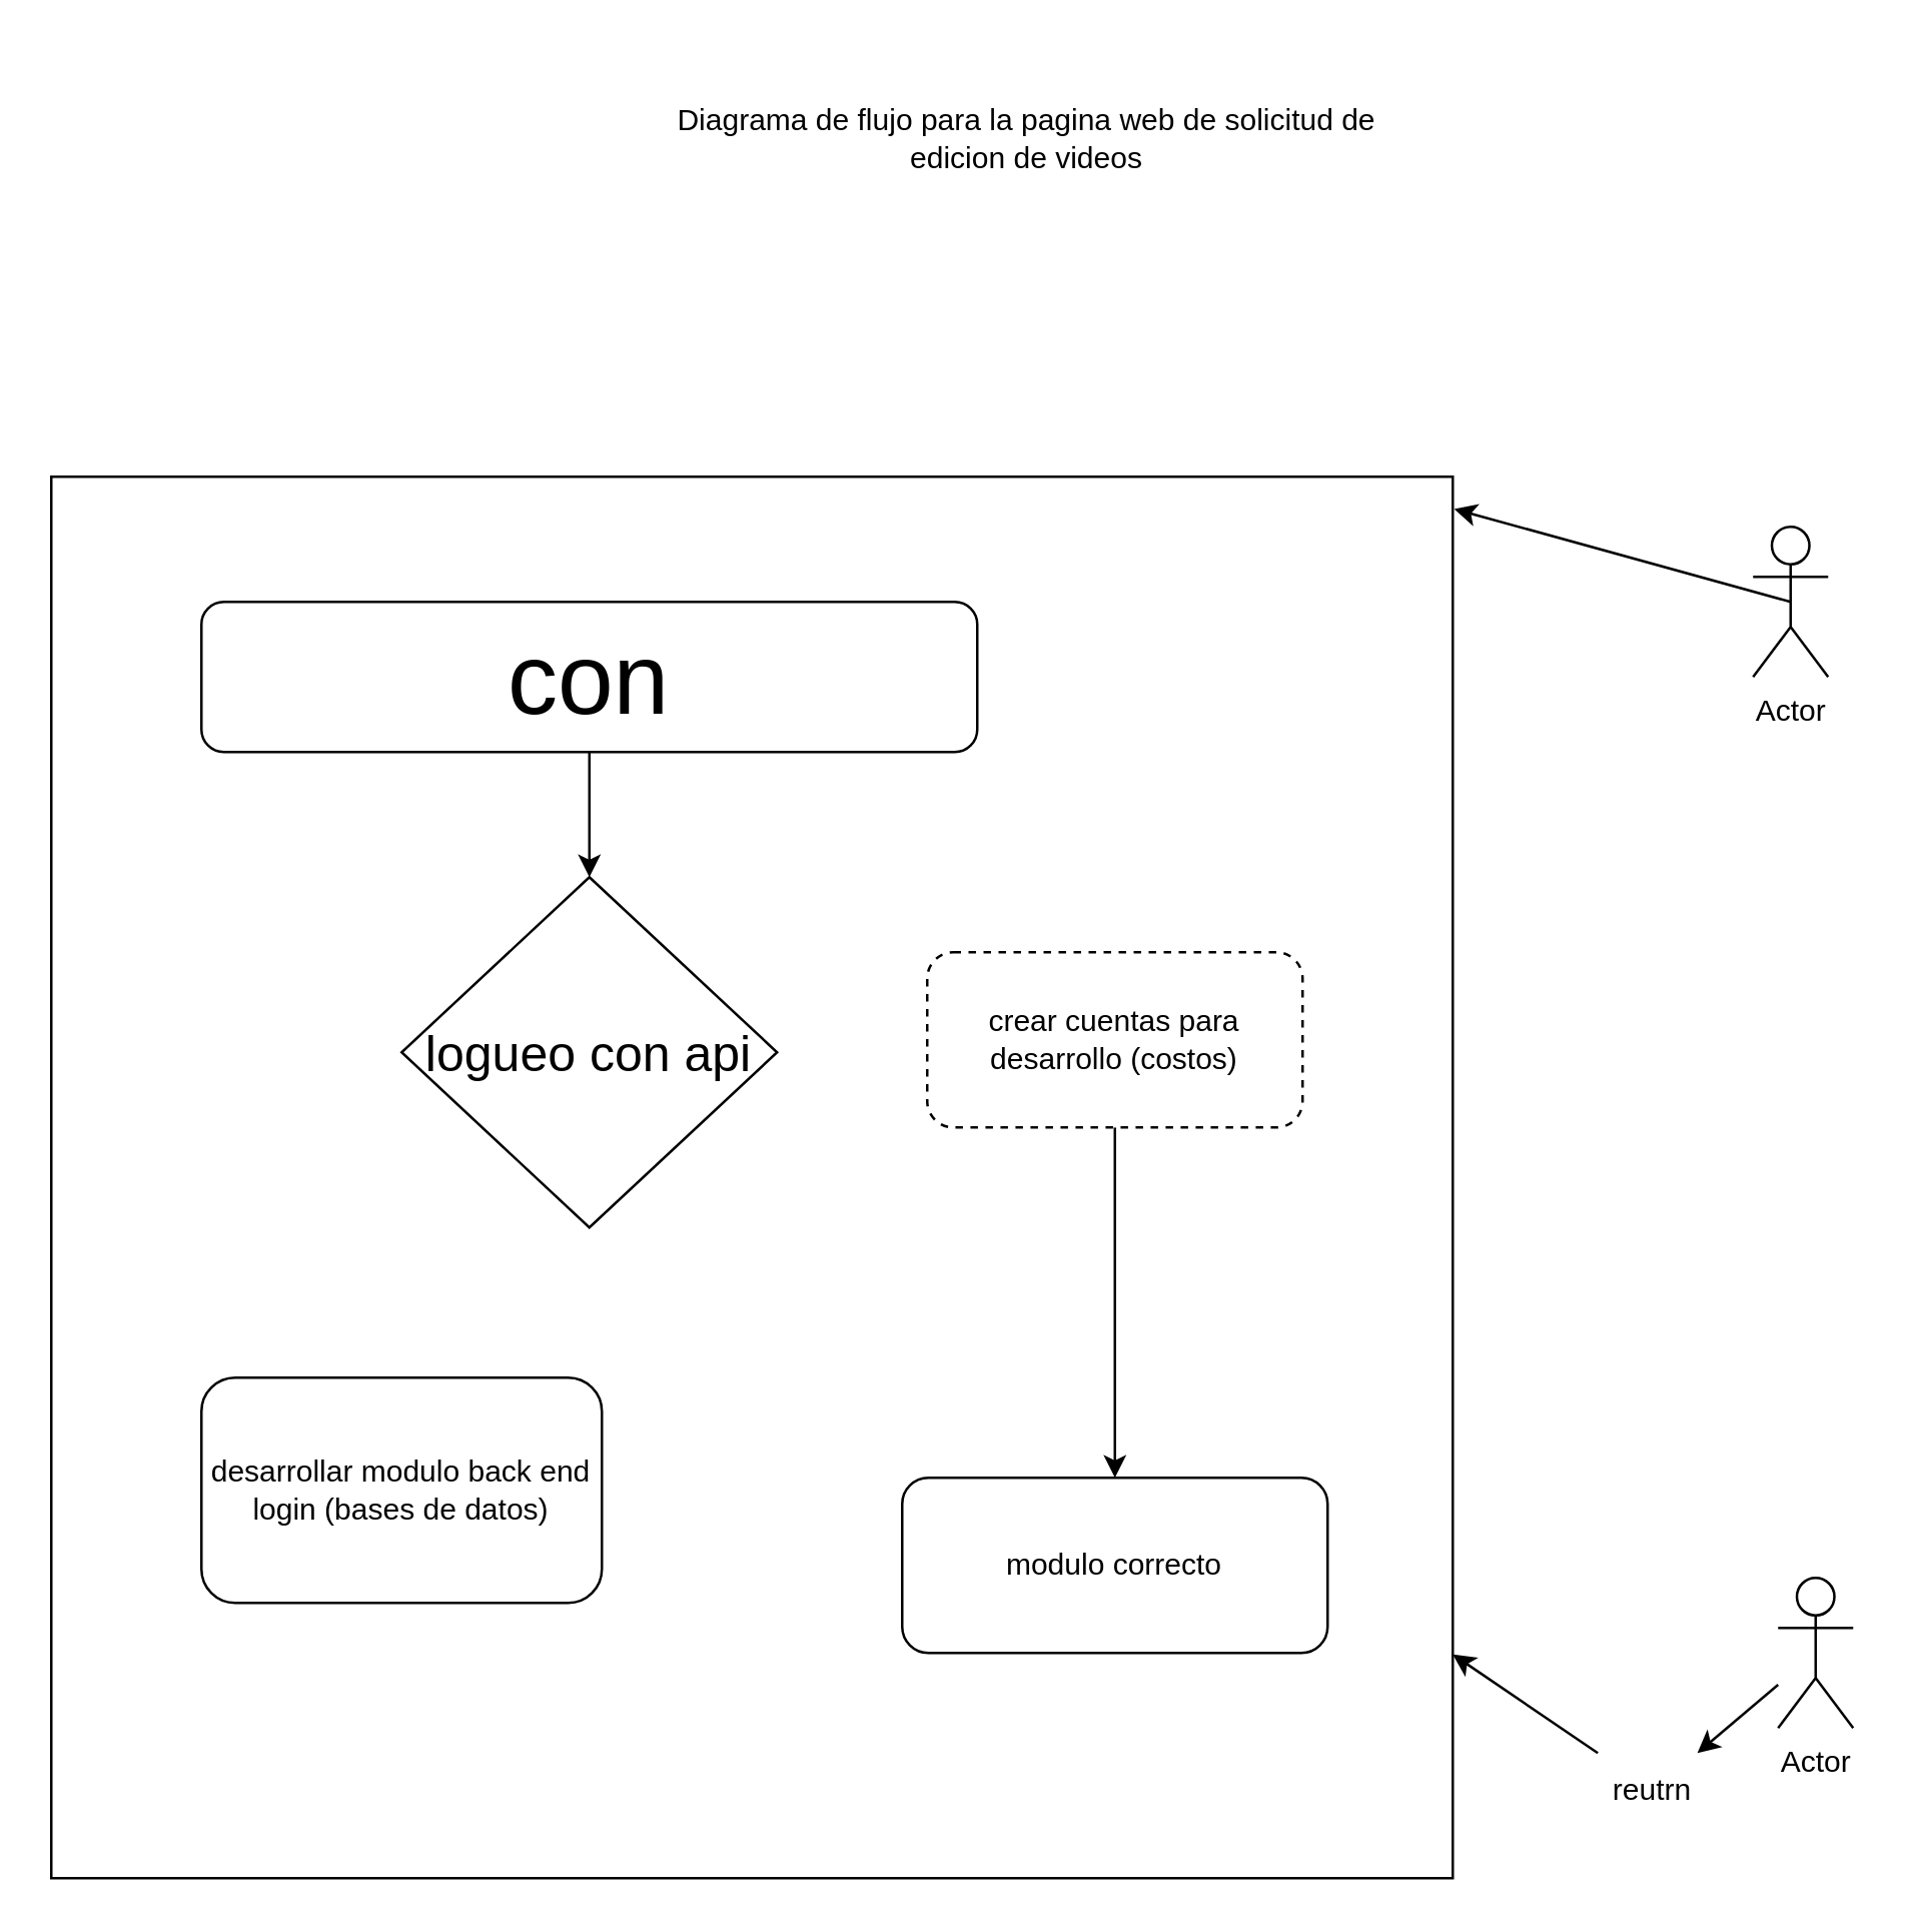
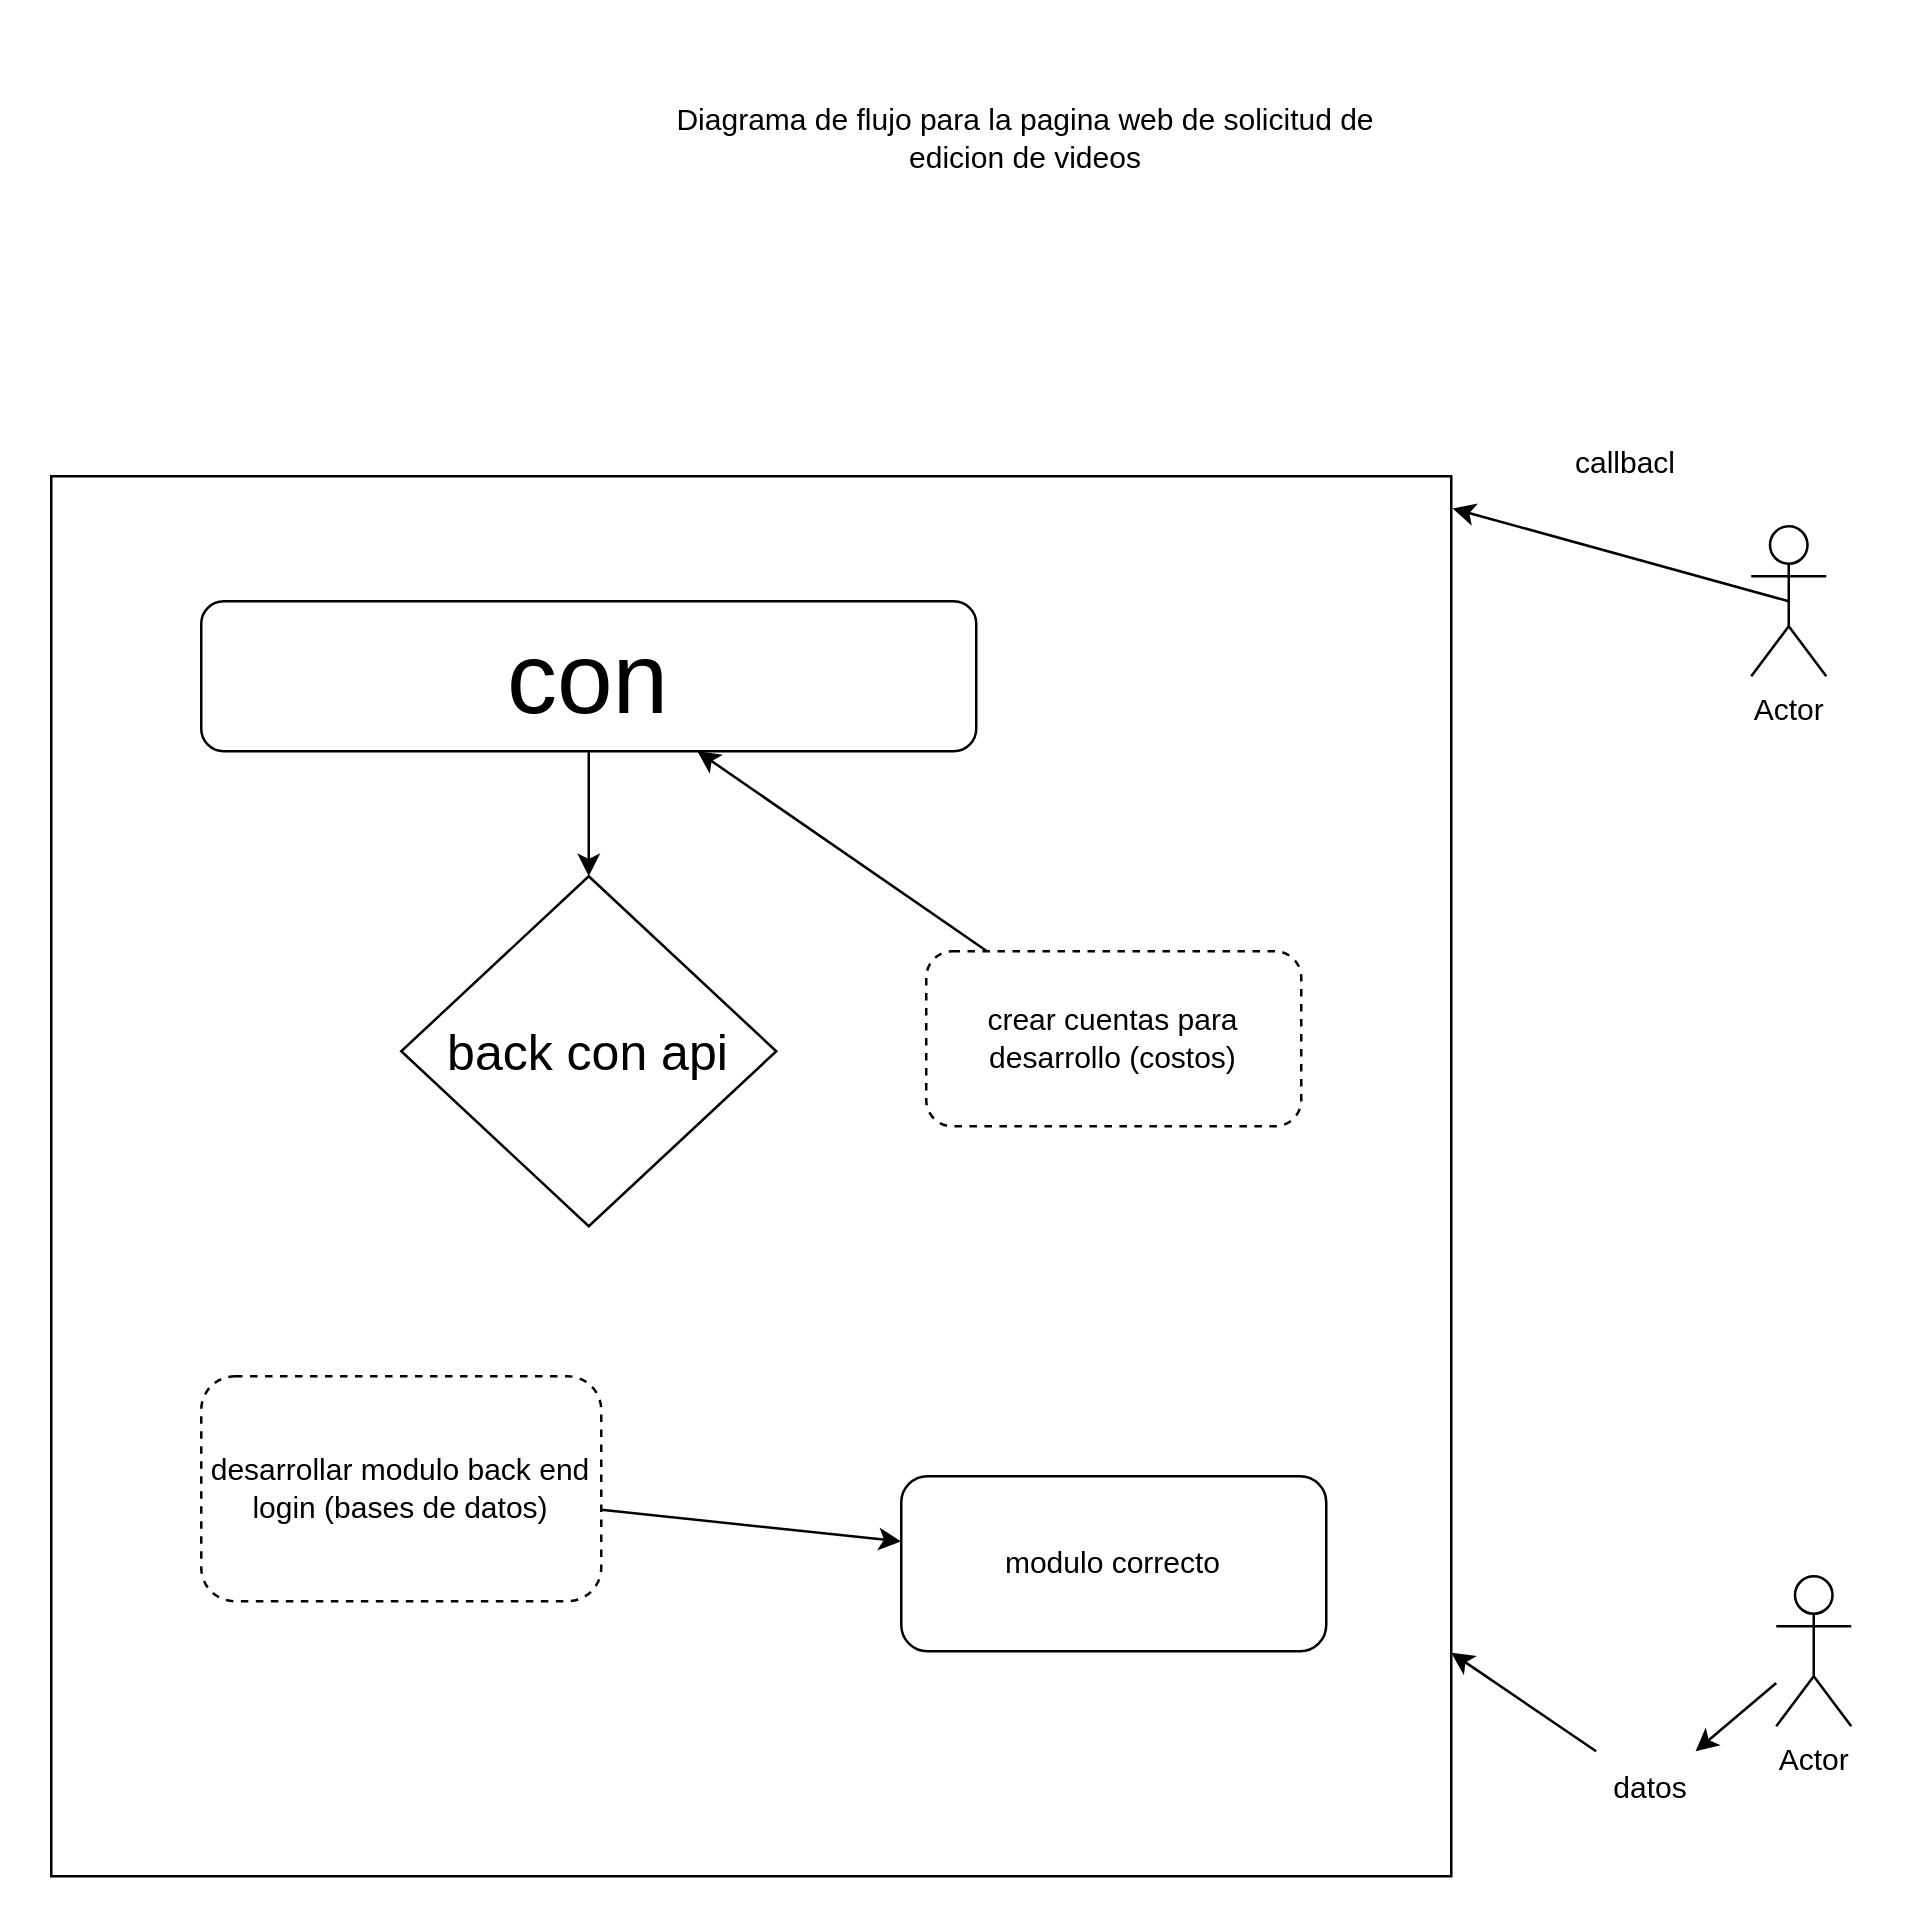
+ <mxCell id="16" value="callbacl" style="text;html=1;align=center;verticalAlign=middle;whiteSpace=wrap;rounded=0;" parent="1" vertex="1"><mxGeometry x="620" y="170" width="60" height="30" as="geometry" /></mxCell>
- <mxCell id="6" value="&lt;font style=&quot;font-size: 20px;&quot;&gt;logueo con api&lt;/font&gt;" style="rhombus;whiteSpace=wrap;html=1;" parent="1" vertex="1"><mxGeometry x="160" y="350" width="150" height="140" as="geometry" /></mxCell>
+ <mxCell id="6" value="&lt;font style=&quot;font-size: 20px;&quot;&gt;back con api&lt;/font&gt;" style="rhombus;whiteSpace=wrap;html=1;" parent="1" vertex="1"><mxGeometry x="160" y="350" width="150" height="140" as="geometry" /></mxCell>
- <mxCell id="10" value="" style="edgeStyle=none;html=1;" parent="1" source="11" target="9" edge="1"><mxGeometry relative="1" as="geometry" /></mxCell>
+ <mxCell id="10" value="" style="edgeStyle=none;html=1;" parent="1" source="11" target="4" edge="1"><mxGeometry relative="1" as="geometry" /></mxCell>
- <mxCell id="8" value="desarrollar modulo back end login (bases de datos)" style="rounded=1;whiteSpace=wrap;html=1;" parent="1" vertex="1"><mxGeometry x="80" y="550" width="160" height="90" as="geometry" /></mxCell>
+ <mxCell id="8" value="desarrollar modulo back end login (bases de datos)" style="rounded=1;whiteSpace=wrap;html=1;dashed=1;" parent="1" vertex="1"><mxGeometry x="80" y="550" width="160" height="90" as="geometry" /></mxCell>
+ <mxCell id="7" style="edgeStyle=none;html=1;" parent="1" source="8" target="9" edge="1"><mxGeometry relative="1" as="geometry" /></mxCell>
- <mxCell id="18" value="reutrn" style="text;html=1;align=center;verticalAlign=middle;whiteSpace=wrap;rounded=0;" parent="1" vertex="1"><mxGeometry x="630" y="700" width="60" height="30" as="geometry" /></mxCell>
+ <mxCell id="18" value="datos" style="text;html=1;align=center;verticalAlign=middle;whiteSpace=wrap;rounded=0;" parent="1" vertex="1"><mxGeometry x="630" y="700" width="60" height="30" as="geometry" /></mxCell>
